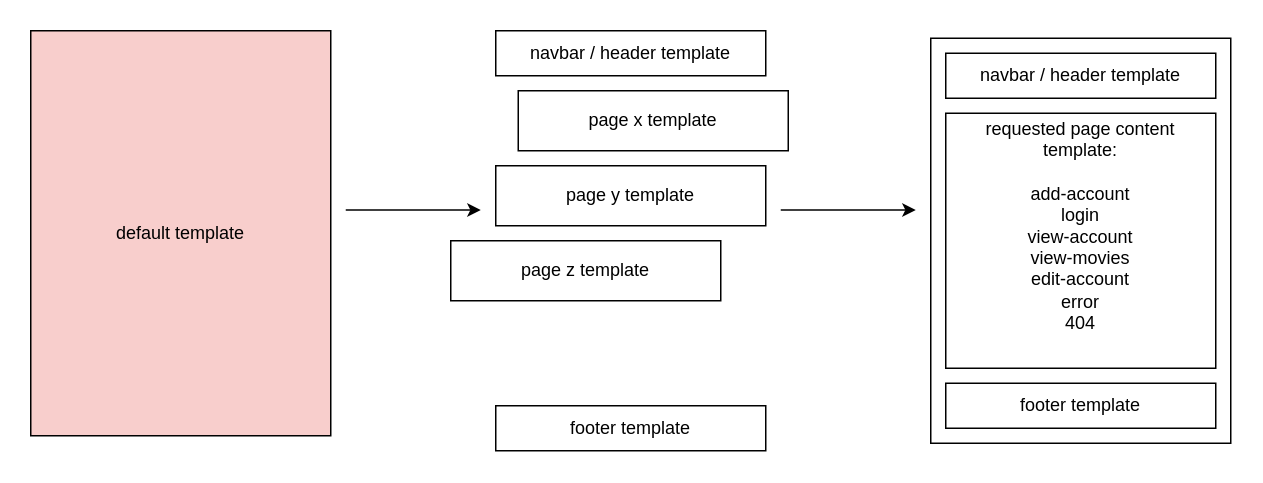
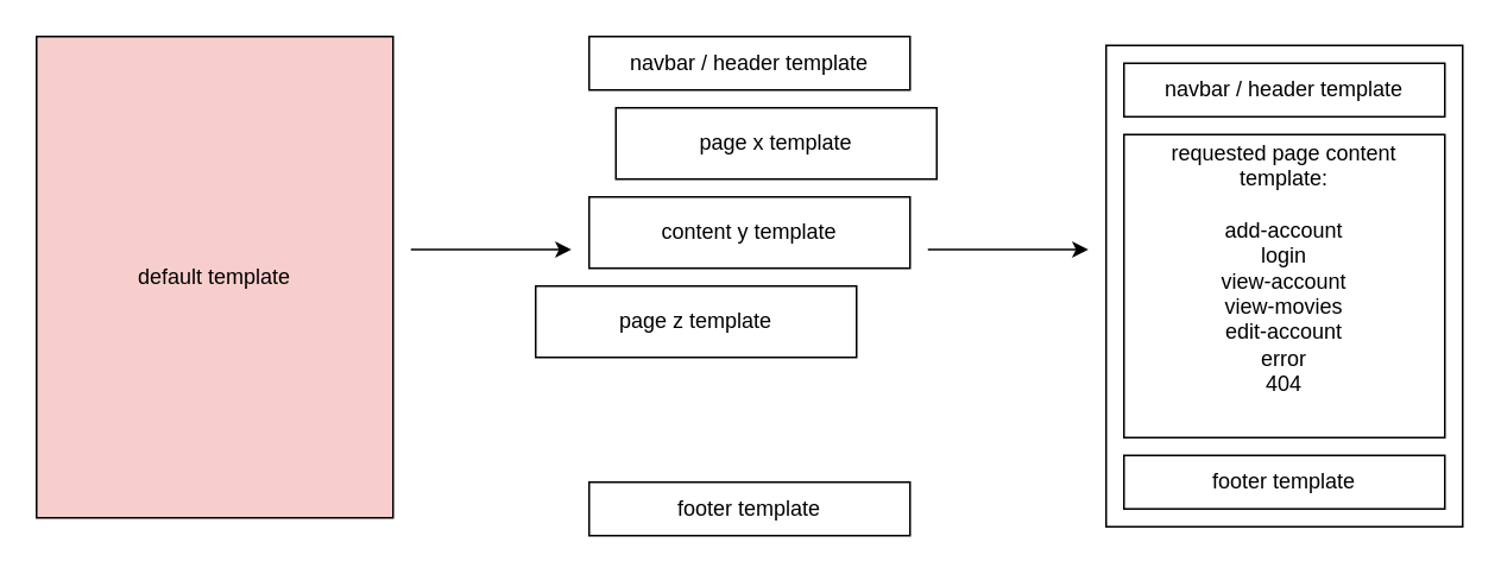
- <mxCell id="12" value="&lt;div&gt;page y template&lt;/div&gt;" style="rounded=0;whiteSpace=wrap;html=1;" vertex="1" parent="1"><mxGeometry x="330" y="110" width="180" height="40" as="geometry" /></mxCell>
+ <mxCell id="12" value="&lt;div&gt;content y template&lt;/div&gt;" style="rounded=0;whiteSpace=wrap;html=1;" vertex="1" parent="1"><mxGeometry x="330" y="110" width="180" height="40" as="geometry" /></mxCell>
